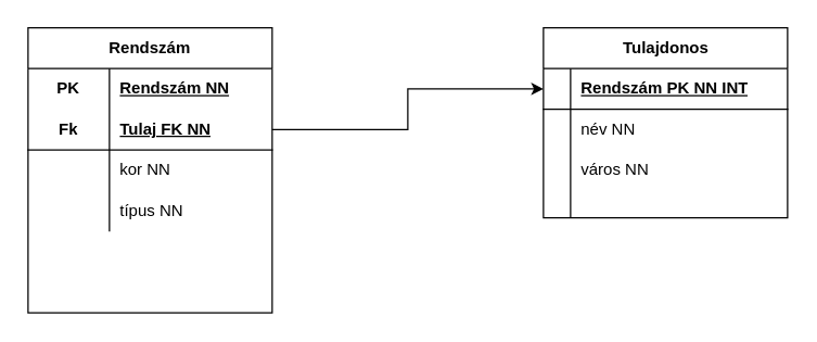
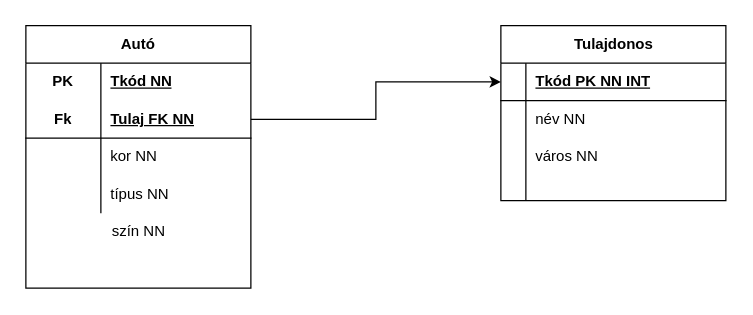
- <mxCell id="2" value="Rendszám" style="shape=table;startSize=30;container=1;collapsible=1;childLayout=tableLayout;fixedRows=1;rowLines=0;fontStyle=1;align=center;resizeLast=1;html=1;whiteSpace=wrap;" vertex="1" parent="1"><mxGeometry x="20" y="20" width="180" height="210" as="geometry" /></mxCell>
+ <mxCell id="2" value="Autó" style="shape=table;startSize=30;container=1;collapsible=1;childLayout=tableLayout;fixedRows=1;rowLines=0;fontStyle=1;align=center;resizeLast=1;html=1;whiteSpace=wrap;" vertex="1" parent="1"><mxGeometry x="20" y="20" width="180" height="210" as="geometry" /></mxCell>
- <mxCell id="5" value="Rendszám NN" style="shape=partialRectangle;connectable=0;fillColor=none;top=0;left=0;bottom=0;right=0;align=left;spacingLeft=6;fontStyle=5;overflow=hidden;html=1;whiteSpace=wrap;" vertex="1" parent="3"><mxGeometry x="60" width="120" height="30" as="geometry"><mxRectangle width="120" height="30" as="alternateBounds" /></mxGeometry></mxCell>
+ <mxCell id="5" value="Tkód NN" style="shape=partialRectangle;connectable=0;fillColor=none;top=0;left=0;bottom=0;right=0;align=left;spacingLeft=6;fontStyle=5;overflow=hidden;html=1;whiteSpace=wrap;" vertex="1" parent="3"><mxGeometry x="60" width="120" height="30" as="geometry"><mxRectangle width="120" height="30" as="alternateBounds" /></mxGeometry></mxCell>
- <mxCell id="20" value="Rendszám PK NN INT" style="shape=partialRectangle;connectable=0;fillColor=none;top=0;left=0;bottom=0;right=0;align=left;spacingLeft=6;fontStyle=5;overflow=hidden;whiteSpace=wrap;html=1;" vertex="1" parent="18"><mxGeometry x="20" width="160" height="30" as="geometry"><mxRectangle width="160" height="30" as="alternateBounds" /></mxGeometry></mxCell>
+ <mxCell id="20" value="Tkód PK NN INT" style="shape=partialRectangle;connectable=0;fillColor=none;top=0;left=0;bottom=0;right=0;align=left;spacingLeft=6;fontStyle=5;overflow=hidden;whiteSpace=wrap;html=1;" vertex="1" parent="18"><mxGeometry x="20" width="160" height="30" as="geometry"><mxRectangle width="160" height="30" as="alternateBounds" /></mxGeometry></mxCell>
+ <mxCell id="15" value="szín NN" style="text;html=1;align=center;verticalAlign=middle;resizable=0;points=[];autosize=1;strokeColor=none;fillColor=none;" vertex="1" parent="1"><mxGeometry x="75" y="170" width="70" height="30" as="geometry" /></mxCell>
